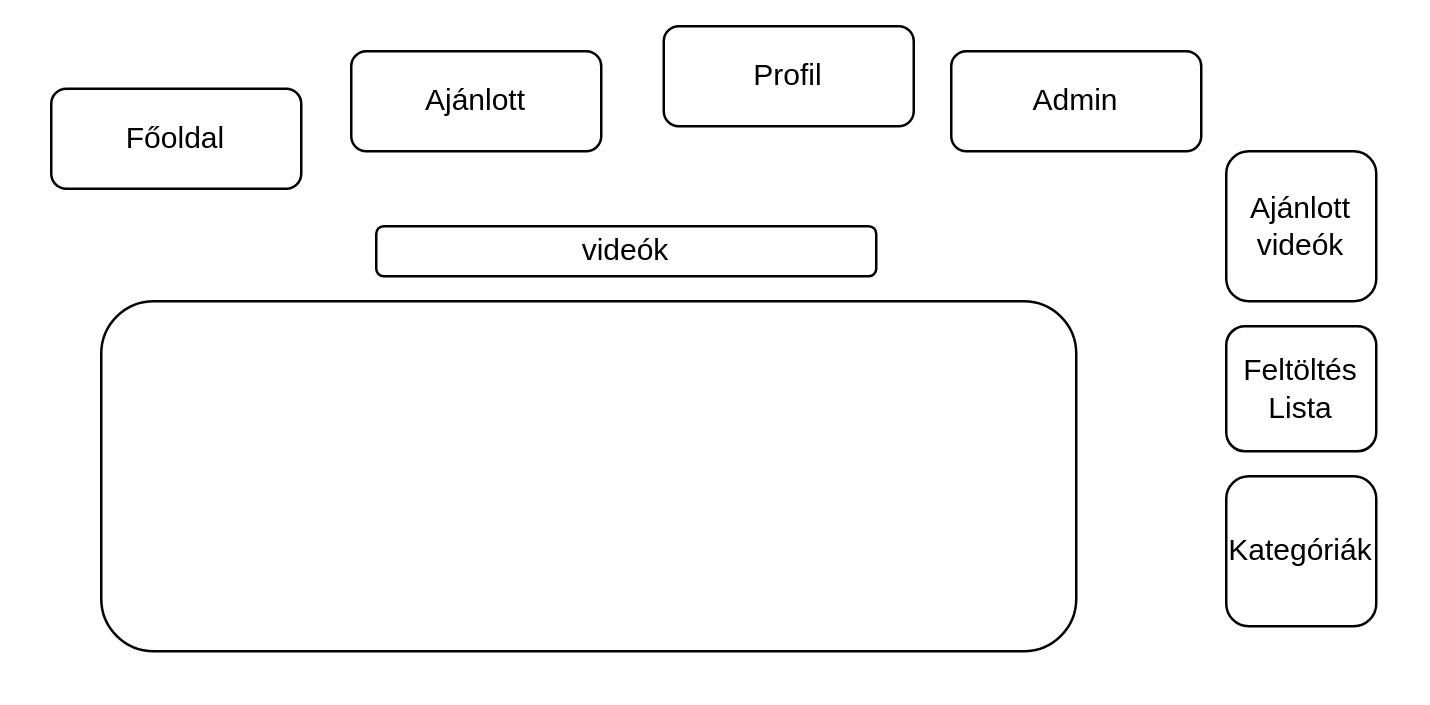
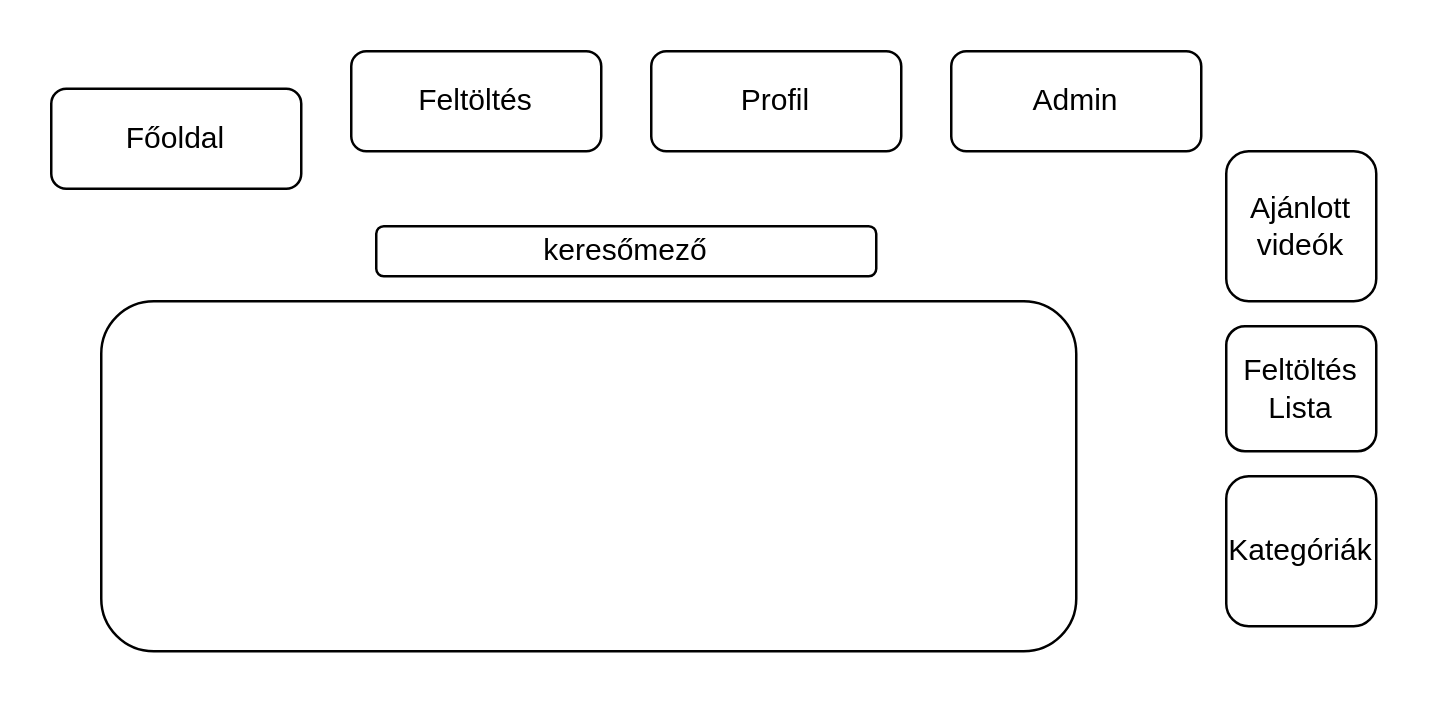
- <mxCell id="5" value="Profil" style="rounded=1;whiteSpace=wrap;html=1;" vertex="1" parent="1"><mxGeometry x="265" y="10" width="100" height="40" as="geometry" /></mxCell>
+ <mxCell id="5" value="Profil" style="rounded=1;whiteSpace=wrap;html=1;" vertex="1" parent="1"><mxGeometry x="260" y="20" width="100" height="40" as="geometry" /></mxCell>
- <mxCell id="3" value="Ajánlott" style="rounded=1;whiteSpace=wrap;html=1;" vertex="1" parent="1"><mxGeometry x="140" y="20" width="100" height="40" as="geometry" /></mxCell>
+ <mxCell id="3" value="Feltöltés" style="rounded=1;whiteSpace=wrap;html=1;" vertex="1" parent="1"><mxGeometry x="140" y="20" width="100" height="40" as="geometry" /></mxCell>
- <mxCell id="10" value="videók" style="rounded=1;whiteSpace=wrap;html=1;" vertex="1" parent="1"><mxGeometry x="150" y="90" width="200" height="20" as="geometry" /></mxCell>
+ <mxCell id="10" value="keresőmező" style="rounded=1;whiteSpace=wrap;html=1;" vertex="1" parent="1"><mxGeometry x="150" y="90" width="200" height="20" as="geometry" /></mxCell>
